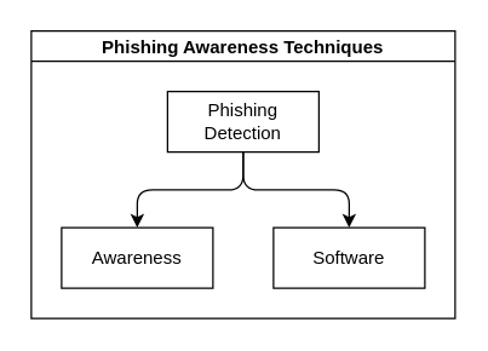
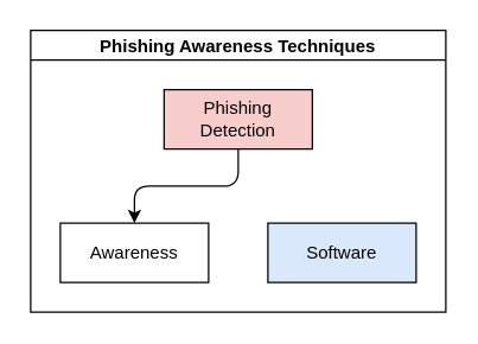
- <mxCell id="3" value="Phishing Detection" style="whiteSpace=wrap;html=1;" vertex="1" parent="2"><mxGeometry x="90" y="40" width="100" height="40" as="geometry" /></mxCell>
+ <mxCell id="3" value="Phishing Detection" style="whiteSpace=wrap;html=1;fillColor=#f8cecc;" vertex="1" parent="2"><mxGeometry x="90" y="40" width="100" height="40" as="geometry" /></mxCell>
- <mxCell id="7" value="" style="edgeStyle=elbowEdgeStyle;elbow=vertical;html=1;rounded=1;curved=0;sourcePerimeterSpacing=0;targetPerimeterSpacing=0;startSize=6;endSize=6;" edge="1" parent="2" source="3" target="6"><mxGeometry relative="1" as="geometry" /></mxCell>
- <mxCell id="6" value="Software" style="whiteSpace=wrap;html=1;" vertex="1" parent="2"><mxGeometry x="160" y="130" width="100" height="40" as="geometry" /></mxCell>
+ <mxCell id="6" value="Software" style="whiteSpace=wrap;html=1;fillColor=#dae8fc;" vertex="1" parent="2"><mxGeometry x="160" y="130" width="100" height="40" as="geometry" /></mxCell>
